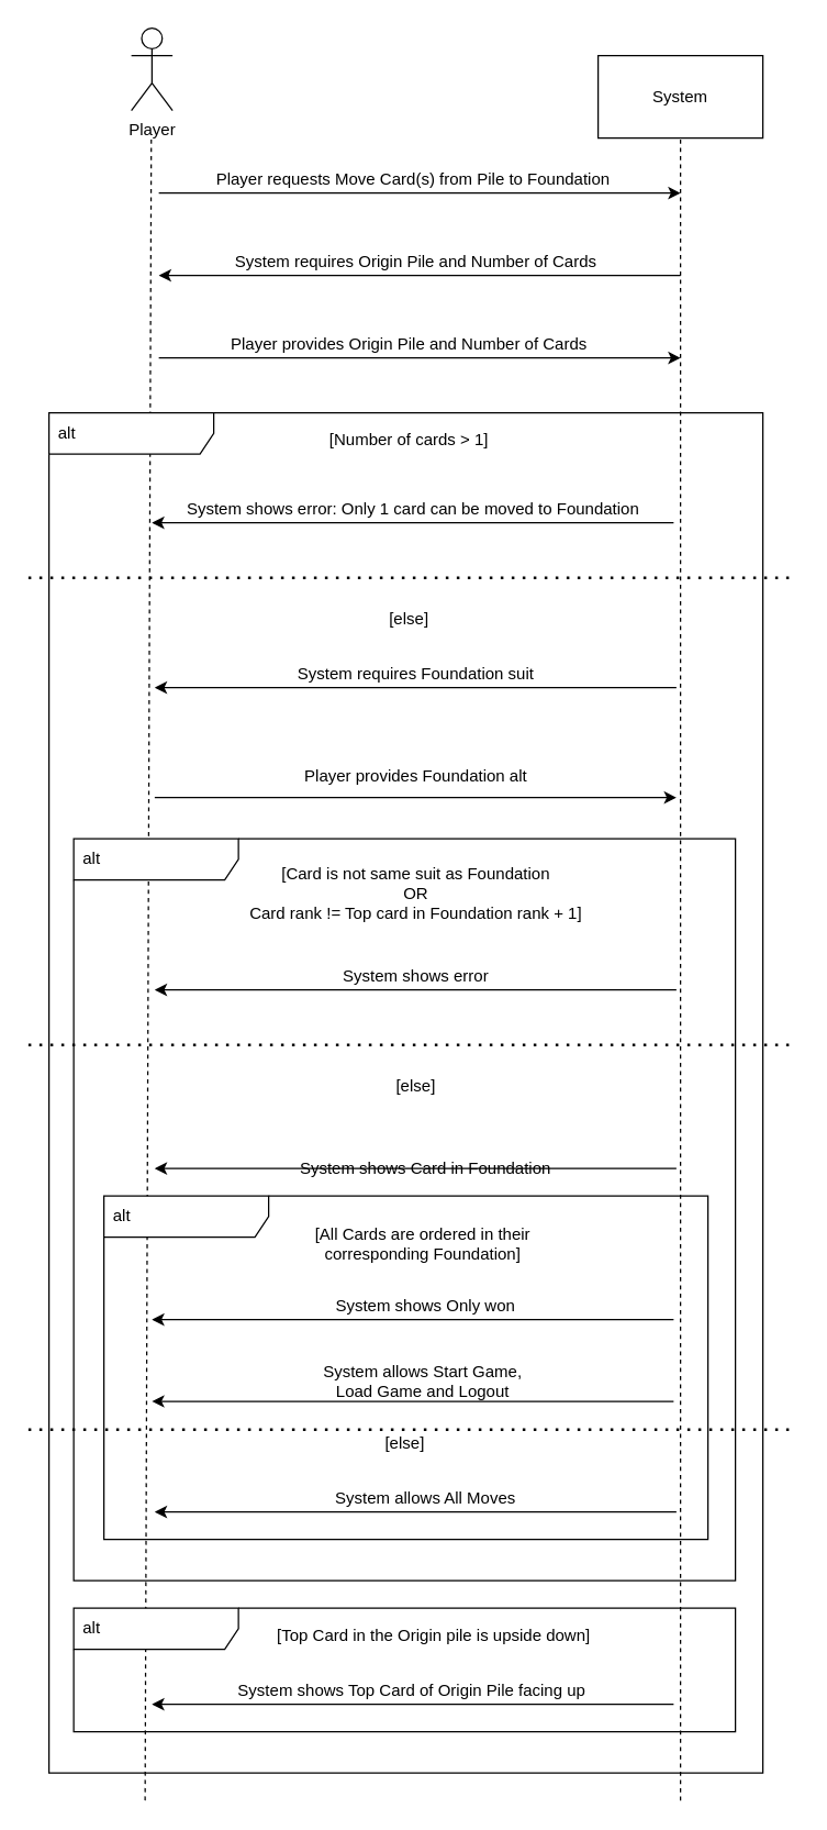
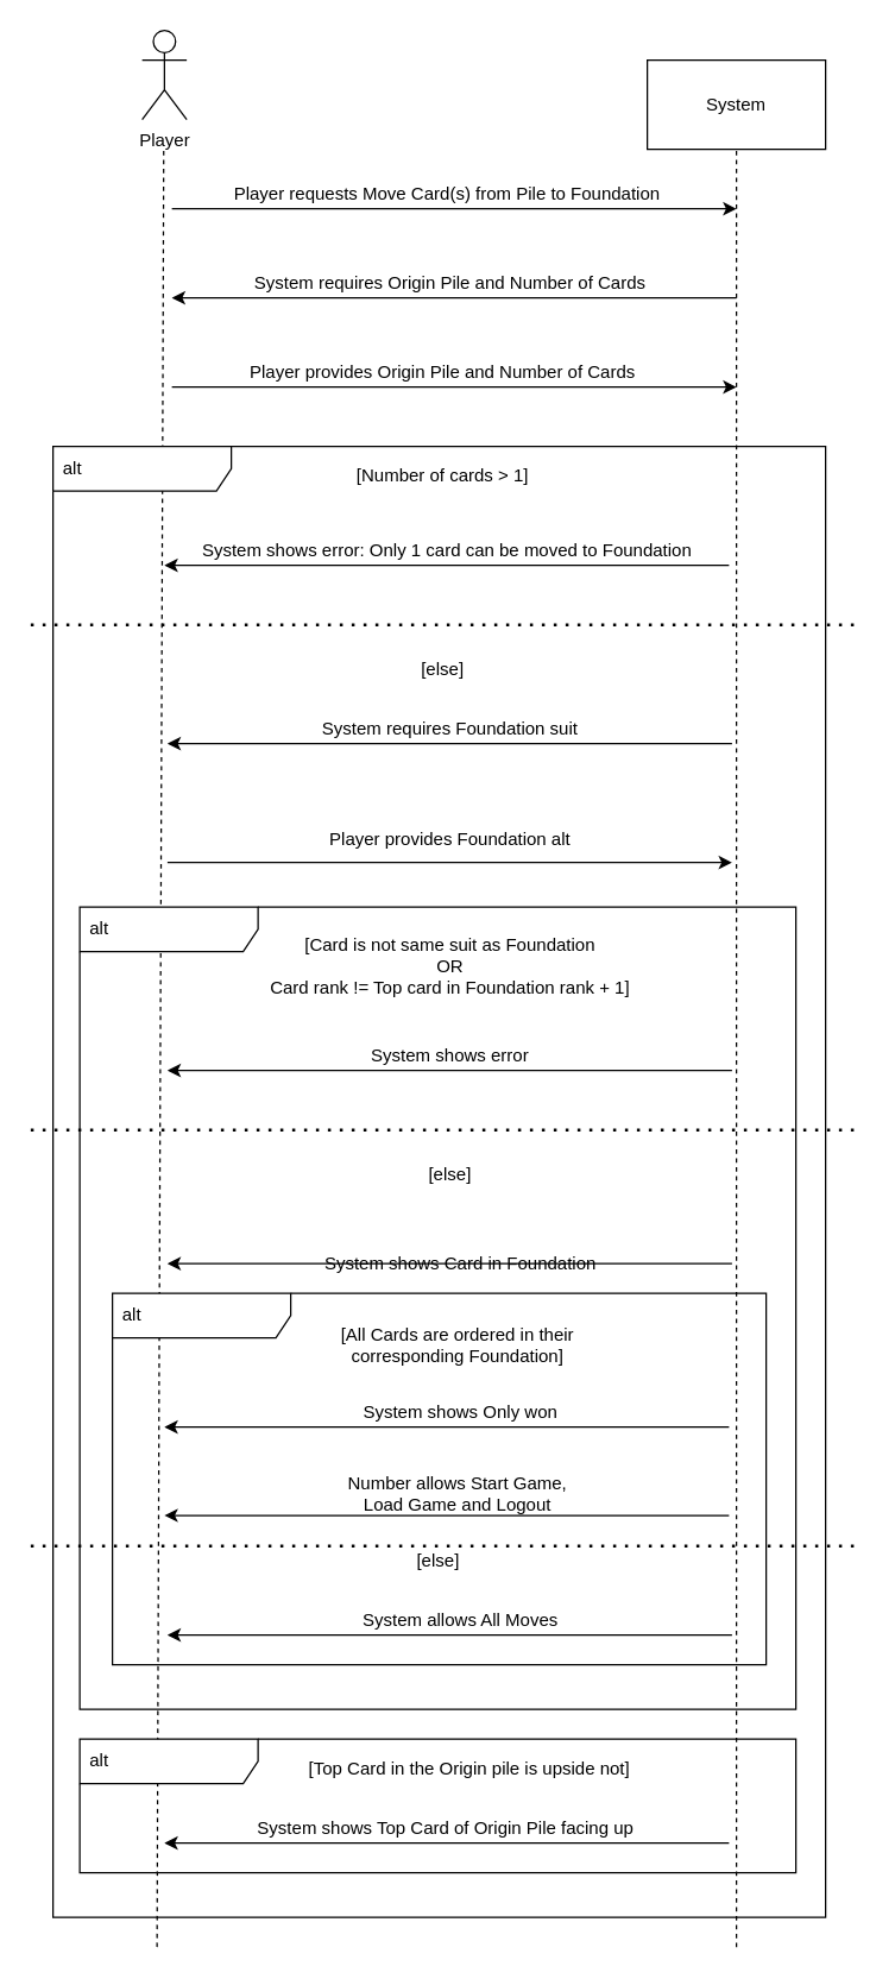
- <mxCell id="35" value="System allows Start Game,&lt;br&gt;Load Game and Logout" style="text;html=1;align=center;verticalAlign=middle;resizable=0;points=[];autosize=1;strokeColor=none;fillColor=none;" vertex="1" parent="1"><mxGeometry x="227" y="990" width="160" height="30" as="geometry" /></mxCell>
+ <mxCell id="35" value="Number allows Start Game,&lt;br&gt;Load Game and Logout" style="text;html=1;align=center;verticalAlign=middle;resizable=0;points=[];autosize=1;strokeColor=none;fillColor=none;" vertex="1" parent="1"><mxGeometry x="227" y="990" width="160" height="30" as="geometry" /></mxCell>
- <mxCell id="40" value="[Top Card in the Origin pile is upside down]" style="text;html=1;align=center;verticalAlign=middle;resizable=0;points=[];autosize=1;strokeColor=none;fillColor=none;" vertex="1" parent="1"><mxGeometry x="195" y="1180" width="240" height="20" as="geometry" /></mxCell>
+ <mxCell id="40" value="[Top Card in the Origin pile is upside not]" style="text;html=1;align=center;verticalAlign=middle;resizable=0;points=[];autosize=1;strokeColor=none;fillColor=none;" vertex="1" parent="1"><mxGeometry x="195" y="1180" width="240" height="20" as="geometry" /></mxCell>
